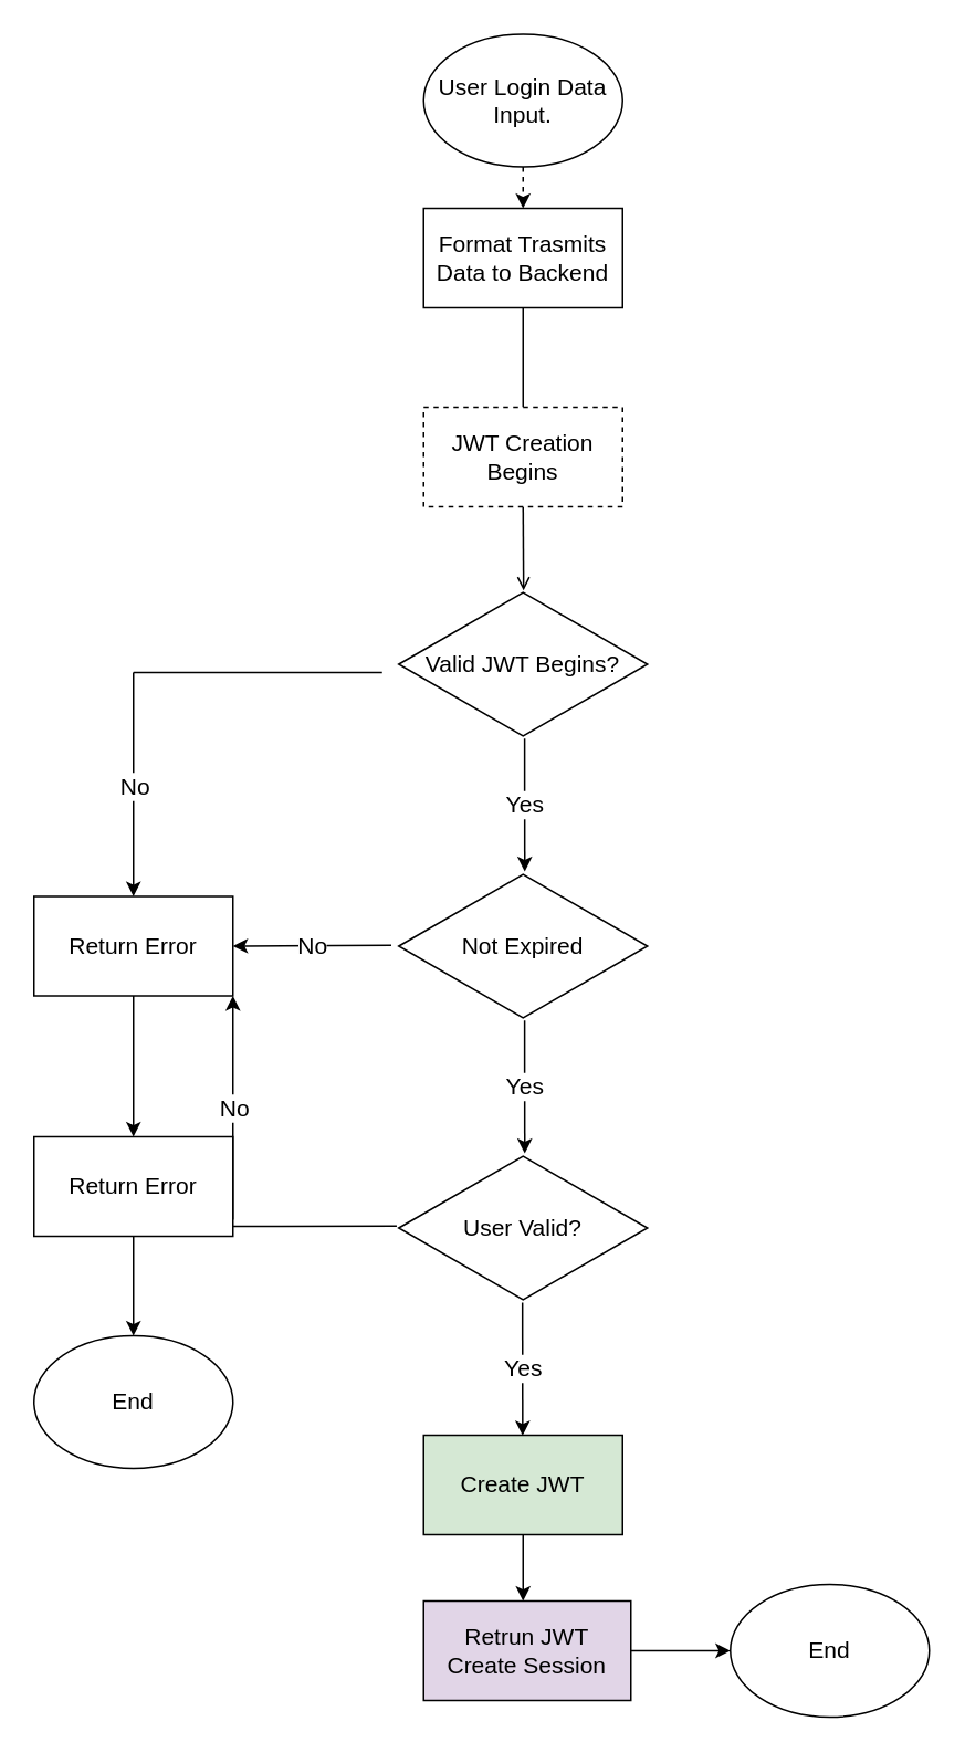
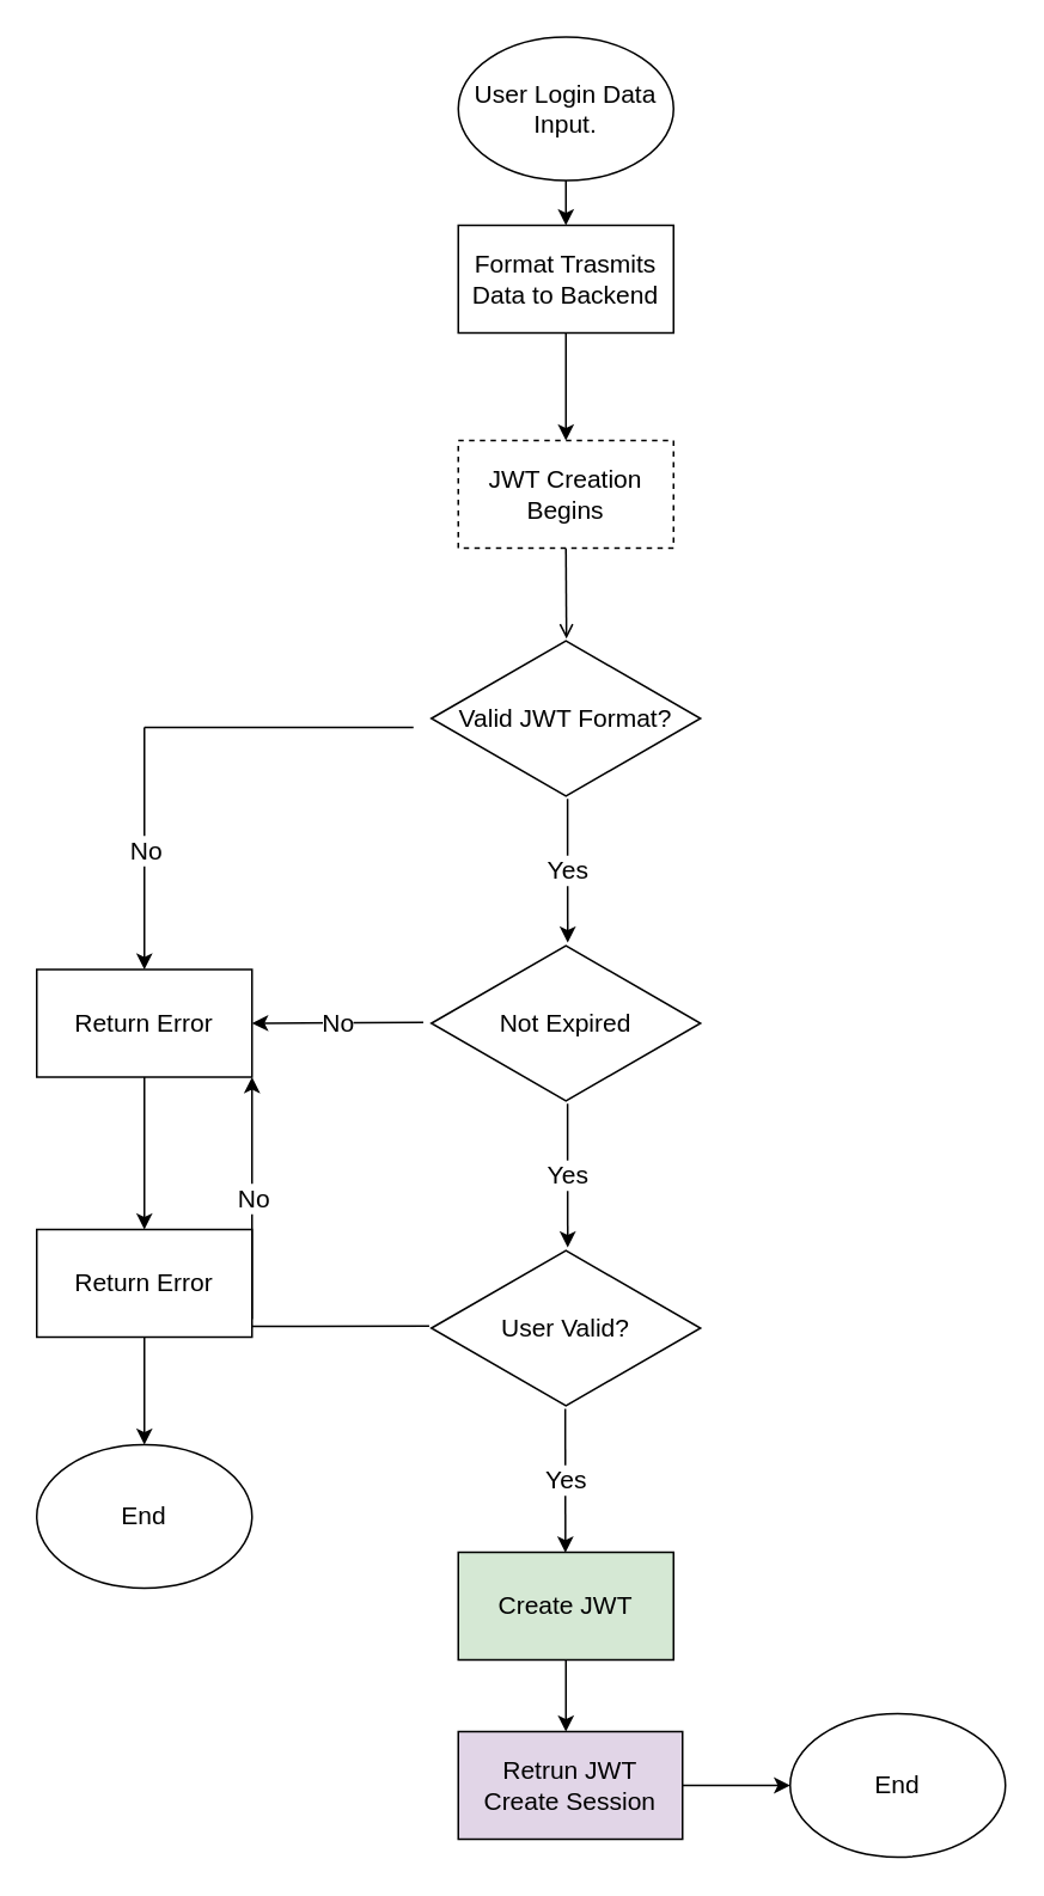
- <mxCell id="2" style="edgeStyle=none;html=1;exitX=0.5;exitY=1;exitDx=0;exitDy=0;fontSize=14;dashed=1;" edge="1" parent="1" source="3" target="5"><mxGeometry relative="1" as="geometry"><mxPoint x="315" y="145" as="targetPoint" /></mxGeometry></mxCell>
+ <mxCell id="2" style="edgeStyle=none;html=1;exitX=0.5;exitY=1;exitDx=0;exitDy=0;fontSize=14;" edge="1" parent="1" source="3" target="5"><mxGeometry relative="1" as="geometry"><mxPoint x="315" y="145" as="targetPoint" /></mxGeometry></mxCell>
- <mxCell id="4" style="edgeStyle=none;html=1;exitX=0.5;exitY=1;exitDx=0;exitDy=0;fontSize=14;endArrow=none;" edge="1" parent="1" source="5" target="7"><mxGeometry relative="1" as="geometry"><mxPoint x="315" y="225" as="targetPoint" /></mxGeometry></mxCell>
+ <mxCell id="4" style="edgeStyle=none;html=1;exitX=0.5;exitY=1;exitDx=0;exitDy=0;fontSize=14;" edge="1" parent="1" source="5" target="7"><mxGeometry relative="1" as="geometry"><mxPoint x="315" y="225" as="targetPoint" /></mxGeometry></mxCell>
- <mxCell id="8" value="Valid JWT Begins?" style="html=1;whiteSpace=wrap;aspect=fixed;shape=isoRectangle;fontSize=14;" vertex="1" parent="1"><mxGeometry x="240" y="355" width="150" height="90" as="geometry" /></mxCell>
+ <mxCell id="8" value="Valid JWT Format?" style="html=1;whiteSpace=wrap;aspect=fixed;shape=isoRectangle;fontSize=14;" vertex="1" parent="1"><mxGeometry x="240" y="355" width="150" height="90" as="geometry" /></mxCell>
